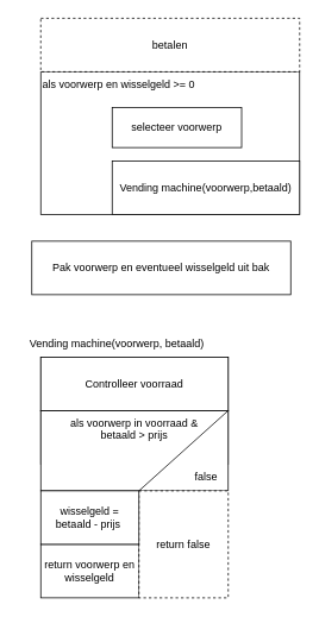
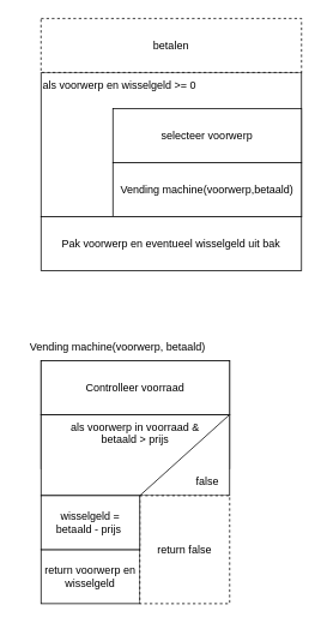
- <mxCell id="7" value="selecteer voorwerp" style="whiteSpace=wrap;html=1;" vertex="1" parent="1"><mxGeometry x="125" y="120" width="145" height="45" as="geometry" /></mxCell>
+ <mxCell id="7" value="selecteer voorwerp" style="whiteSpace=wrap;html=1;" vertex="1" parent="1"><mxGeometry x="125" y="120" width="210" height="60" as="geometry" /></mxCell>
- <mxCell id="9" value="Pak voorwerp en eventueel wisselgeld uit bak" style="whiteSpace=wrap;html=1;" vertex="1" parent="1"><mxGeometry x="35" y="270" width="290" height="60" as="geometry" /></mxCell>
+ <mxCell id="9" value="Pak voorwerp en eventueel wisselgeld uit bak" style="whiteSpace=wrap;html=1;" vertex="1" parent="1"><mxGeometry x="45" y="240" width="290" height="60" as="geometry" /></mxCell>
